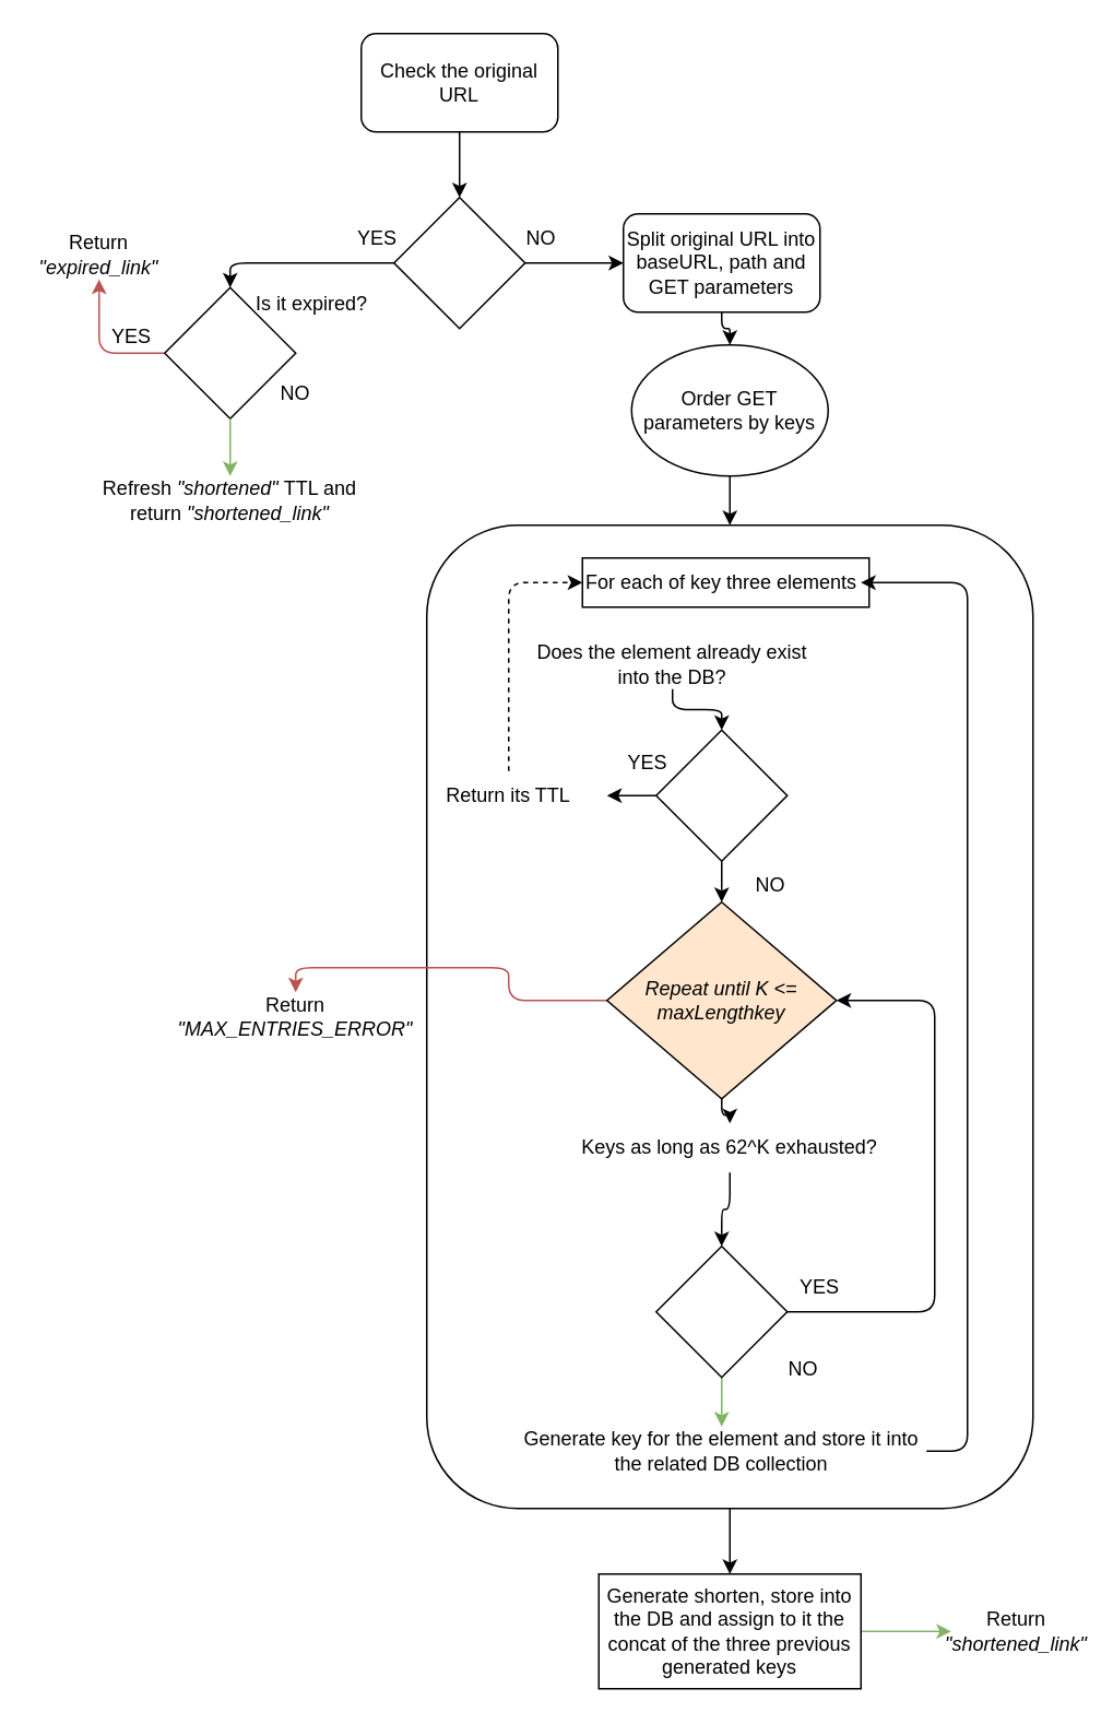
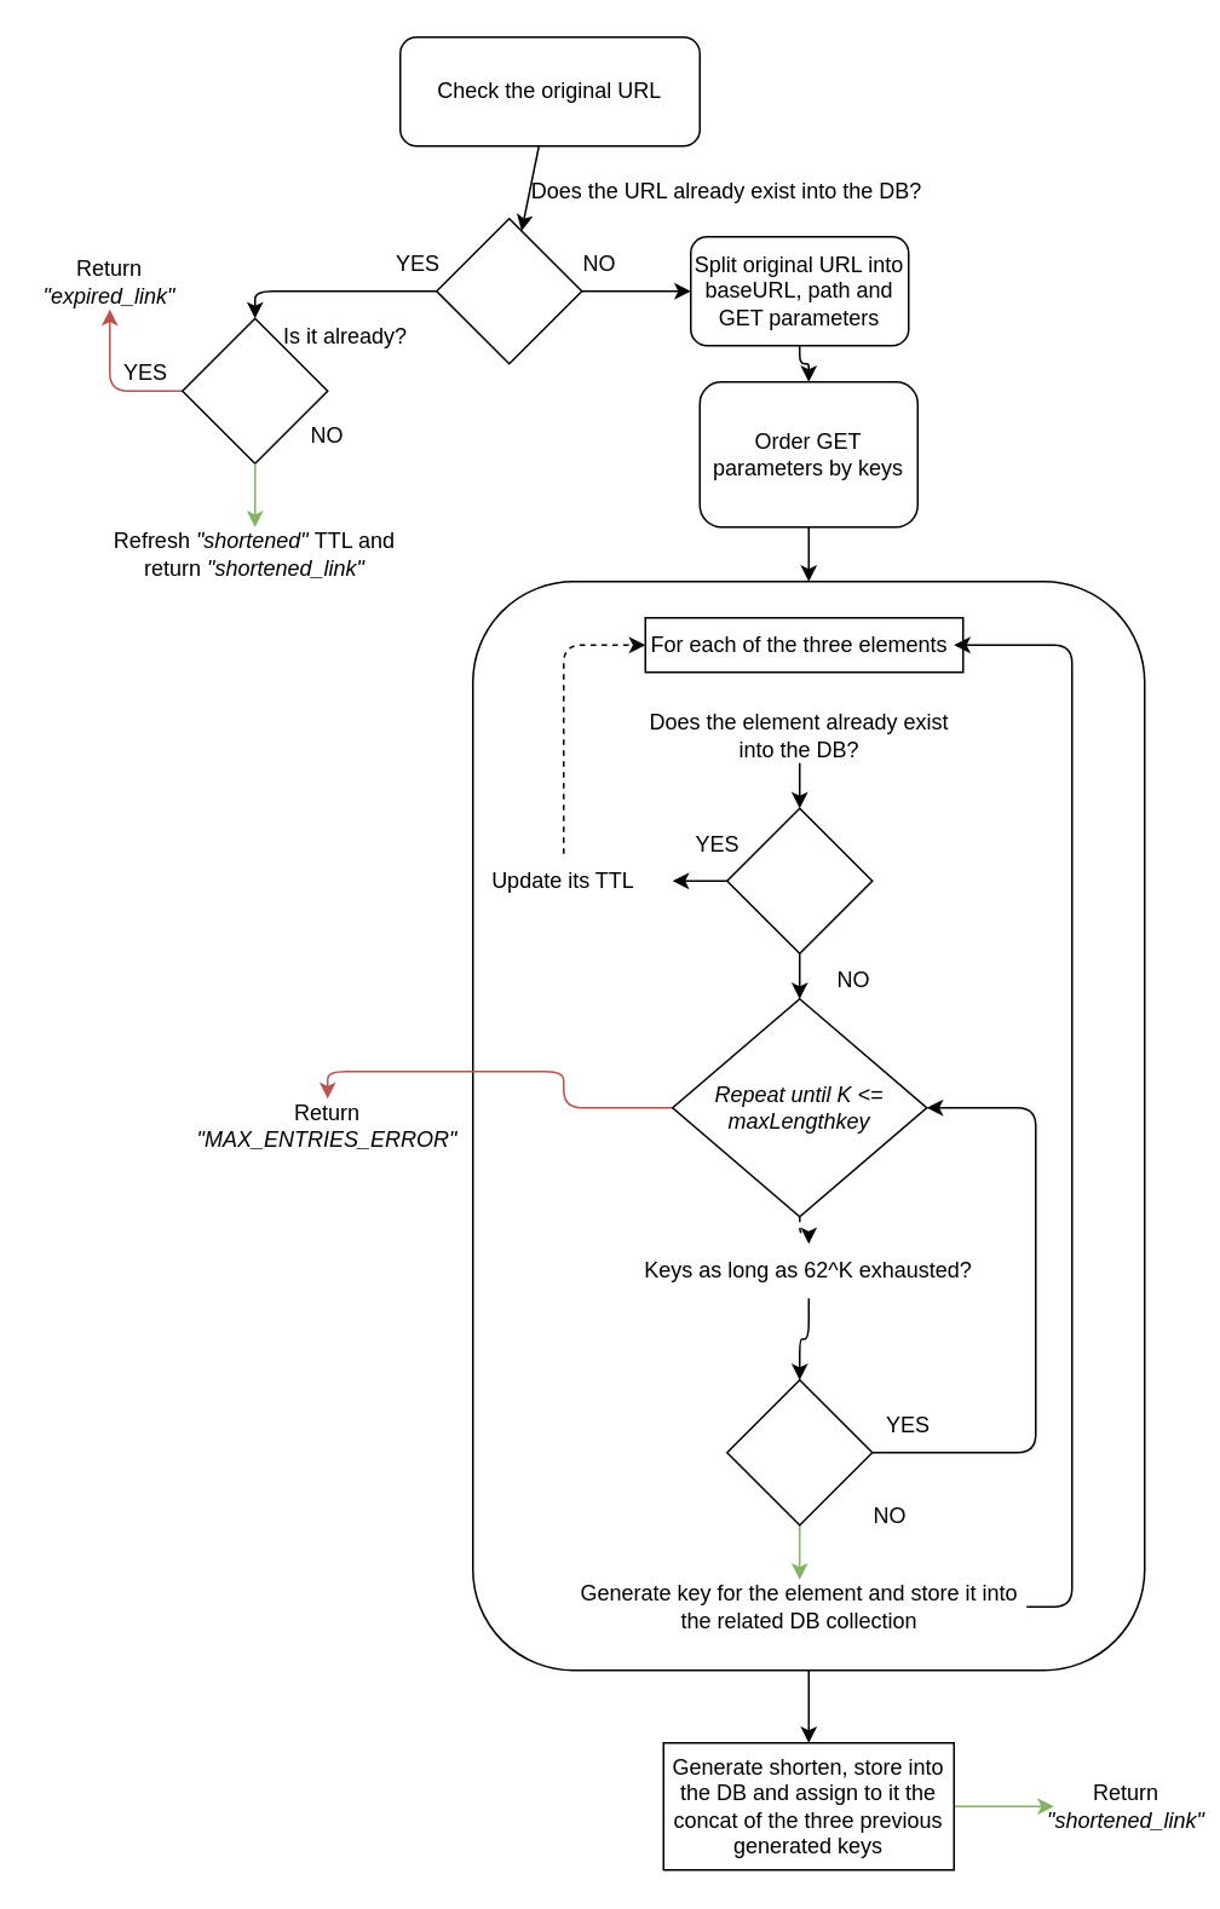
- <mxCell id="6" value="Check the original URL" style="rounded=1;whiteSpace=wrap;html=1;" vertex="1" parent="1"><mxGeometry x="220" y="20" width="120" height="60" as="geometry" /></mxCell>
+ <mxCell id="6" value="Check the original URL" style="rounded=1;whiteSpace=wrap;html=1;" vertex="1" parent="1"><mxGeometry x="220" y="20" width="165" height="60" as="geometry" /></mxCell>
+ <mxCell id="10" value="Does the URL already exist into the DB?" style="text;html=1;strokeColor=none;fillColor=none;align=center;verticalAlign=middle;whiteSpace=wrap;rounded=0;" vertex="1" parent="1"><mxGeometry x="280" y="90" width="240" height="30" as="geometry" /></mxCell>
- <mxCell id="13" value="Is it expired?" style="text;html=1;strokeColor=none;fillColor=none;align=center;verticalAlign=middle;whiteSpace=wrap;rounded=0;" vertex="1" parent="1"><mxGeometry x="150" y="170" width="80" height="30" as="geometry" /></mxCell>
+ <mxCell id="13" value="Is it already?" style="text;html=1;strokeColor=none;fillColor=none;align=center;verticalAlign=middle;whiteSpace=wrap;rounded=0;" vertex="1" parent="1"><mxGeometry x="150" y="170" width="80" height="30" as="geometry" /></mxCell>
- <mxCell id="24" value="Order GET parameters by keys" style="ellipse;whiteSpace=wrap;html=1;" vertex="1" parent="1"><mxGeometry x="385" y="210" width="120" height="80" as="geometry" /></mxCell>
+ <mxCell id="24" value="Order GET parameters by keys" style="whiteSpace=wrap;html=1;rounded=1;" vertex="1" parent="1"><mxGeometry x="385" y="210" width="120" height="80" as="geometry" /></mxCell>
- <mxCell id="25" value="For each of key three elements" style="text;html=1;strokeColor=none;fillColor=none;align=center;verticalAlign=middle;whiteSpace=wrap;rounded=0;" vertex="1" parent="1"><mxGeometry x="355" y="340" width="170" height="30" as="geometry" /></mxCell>
+ <mxCell id="25" value="For each of the three elements" style="text;html=1;strokeColor=none;fillColor=none;align=center;verticalAlign=middle;whiteSpace=wrap;rounded=0;" vertex="1" parent="1"><mxGeometry x="355" y="340" width="170" height="30" as="geometry" /></mxCell>
- <mxCell id="27" value="Does the element already exist into the DB?" style="text;html=1;strokeColor=none;fillColor=none;align=center;verticalAlign=middle;whiteSpace=wrap;rounded=0;fontSize=12;" vertex="1" parent="1"><mxGeometry x="325" y="390" width="170" height="30" as="geometry" /></mxCell>
+ <mxCell id="27" value="Does the element already exist into the DB?" style="text;html=1;strokeColor=none;fillColor=none;align=center;verticalAlign=middle;whiteSpace=wrap;rounded=0;fontSize=12;" vertex="1" parent="1"><mxGeometry x="355" y="390" width="170" height="30" as="geometry" /></mxCell>
- <mxCell id="33" value="Return its TTL" style="text;html=1;strokeColor=none;fillColor=none;align=center;verticalAlign=middle;whiteSpace=wrap;rounded=0;fontSize=12;" vertex="1" parent="1"><mxGeometry x="250" y="470" width="120" height="30" as="geometry" /></mxCell>
+ <mxCell id="33" value="Update its TTL" style="text;html=1;strokeColor=none;fillColor=none;align=center;verticalAlign=middle;whiteSpace=wrap;rounded=0;fontSize=12;" vertex="1" parent="1"><mxGeometry x="250" y="470" width="120" height="30" as="geometry" /></mxCell>
- <mxCell id="36" value="&lt;font style=&quot;font-size: 12px;&quot;&gt;&lt;i&gt;Repeat until K &amp;lt;= maxLengthkey&lt;/i&gt;&lt;/font&gt;" style="rhombus;whiteSpace=wrap;html=1;fillColor=#ffe6cc;" vertex="1" parent="1"><mxGeometry x="370" y="550" width="140" height="120" as="geometry" /></mxCell>
+ <mxCell id="36" value="&lt;font style=&quot;font-size: 12px;&quot;&gt;&lt;i&gt;Repeat until K &amp;lt;= maxLengthkey&lt;/i&gt;&lt;/font&gt;" style="rhombus;whiteSpace=wrap;html=1;" vertex="1" parent="1"><mxGeometry x="370" y="550" width="140" height="120" as="geometry" /></mxCell>
- <mxCell id="34" value="" style="edgeStyle=orthogonalEdgeStyle;html=1;fontSize=12;" edge="1" parent="1" source="36" target="39"><mxGeometry relative="1" as="geometry" /></mxCell>
+ <mxCell id="34" value="" style="edgeStyle=orthogonalEdgeStyle;html=1;fontSize=12;dashed=1;" edge="1" parent="1" source="36" target="39"><mxGeometry relative="1" as="geometry" /></mxCell>
